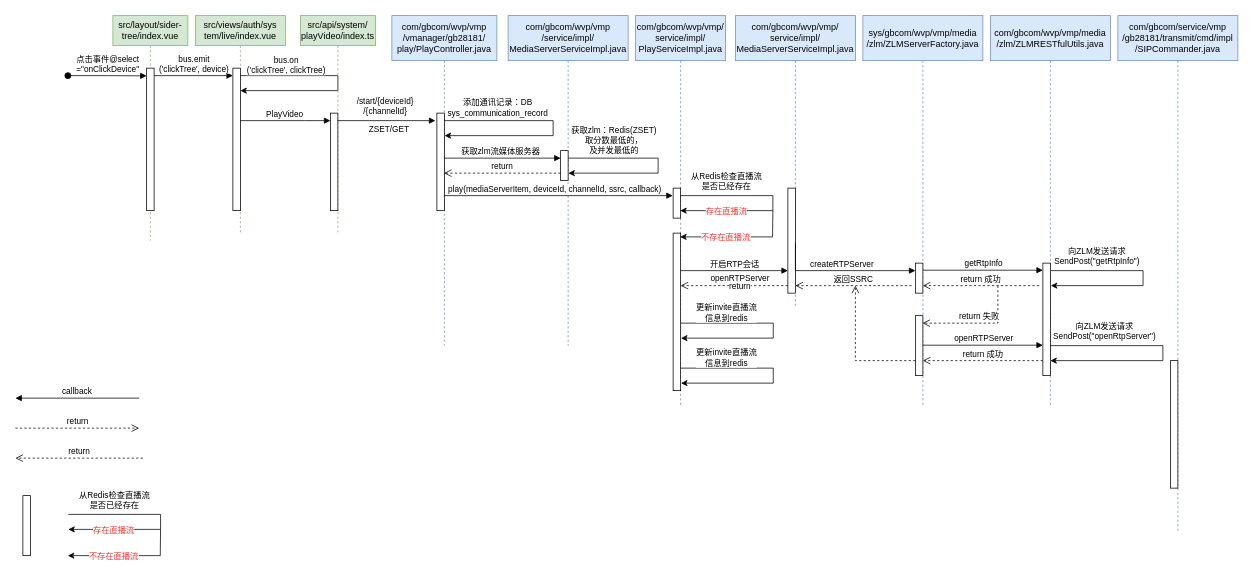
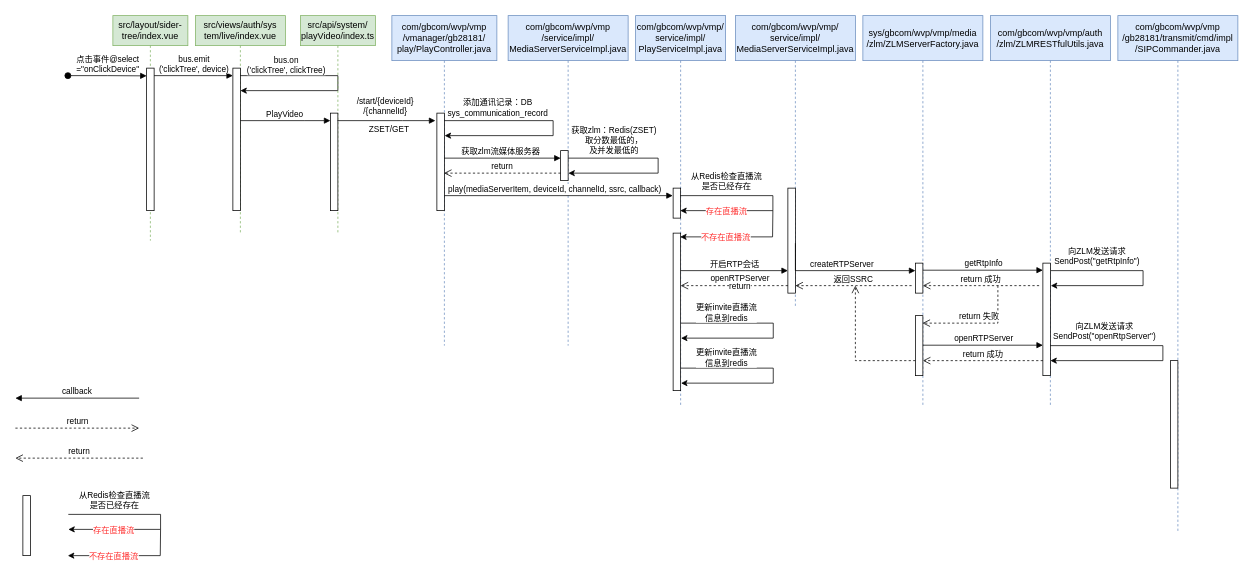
- <mxCell id="52" value="com/gbcom/wvp/vmp/media&lt;div&gt;/zlm/ZLMRESTfulUtils.java&lt;/div&gt;" style="shape=umlLifeline;perimeter=lifelinePerimeter;whiteSpace=wrap;html=1;container=0;dropTarget=0;collapsible=0;recursiveResize=0;outlineConnect=0;portConstraint=eastwest;newEdgeStyle={&quot;edgeStyle&quot;:&quot;elbowEdgeStyle&quot;,&quot;elbow&quot;:&quot;vertical&quot;,&quot;curved&quot;:0,&quot;rounded&quot;:0};fillColor=#dae8fc;strokeColor=#6c8ebf;size=60;" parent="1" vertex="1"><mxGeometry x="1320" y="20" width="160" height="520" as="geometry" /></mxCell>
+ <mxCell id="52" value="com/gbcom/wvp/vmp/auth&lt;div&gt;/zlm/ZLMRESTfulUtils.java&lt;/div&gt;" style="shape=umlLifeline;perimeter=lifelinePerimeter;whiteSpace=wrap;html=1;container=0;dropTarget=0;collapsible=0;recursiveResize=0;outlineConnect=0;portConstraint=eastwest;newEdgeStyle={&quot;edgeStyle&quot;:&quot;elbowEdgeStyle&quot;,&quot;elbow&quot;:&quot;vertical&quot;,&quot;curved&quot;:0,&quot;rounded&quot;:0};fillColor=#dae8fc;strokeColor=#6c8ebf;size=60;" parent="1" vertex="1"><mxGeometry x="1320" y="20" width="160" height="520" as="geometry" /></mxCell>
- <mxCell id="78" value="com/gbcom/service/vmp&lt;div&gt;/gb28181/transmit/cmd/impl&lt;/div&gt;&lt;div&gt;/SIPCommander.java&lt;/div&gt;" style="shape=umlLifeline;perimeter=lifelinePerimeter;whiteSpace=wrap;html=1;container=0;dropTarget=0;collapsible=0;recursiveResize=0;outlineConnect=0;portConstraint=eastwest;newEdgeStyle={&quot;edgeStyle&quot;:&quot;elbowEdgeStyle&quot;,&quot;elbow&quot;:&quot;vertical&quot;,&quot;curved&quot;:0,&quot;rounded&quot;:0};fillColor=#dae8fc;strokeColor=#6c8ebf;size=60;" parent="1" vertex="1"><mxGeometry x="1490" y="20" width="160" height="690" as="geometry" /></mxCell>
+ <mxCell id="78" value="com/gbcom/wvp/vmp&lt;div&gt;/gb28181/transmit/cmd/impl&lt;/div&gt;&lt;div&gt;/SIPCommander.java&lt;/div&gt;" style="shape=umlLifeline;perimeter=lifelinePerimeter;whiteSpace=wrap;html=1;container=0;dropTarget=0;collapsible=0;recursiveResize=0;outlineConnect=0;portConstraint=eastwest;newEdgeStyle={&quot;edgeStyle&quot;:&quot;elbowEdgeStyle&quot;,&quot;elbow&quot;:&quot;vertical&quot;,&quot;curved&quot;:0,&quot;rounded&quot;:0};fillColor=#dae8fc;strokeColor=#6c8ebf;size=60;" parent="1" vertex="1"><mxGeometry x="1490" y="20" width="160" height="690" as="geometry" /></mxCell>
